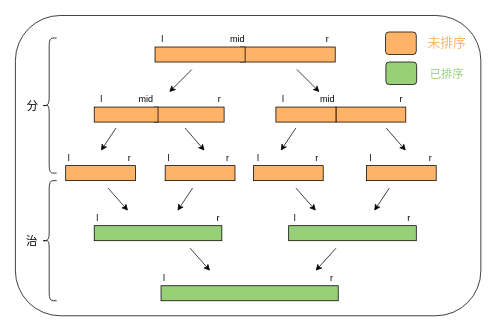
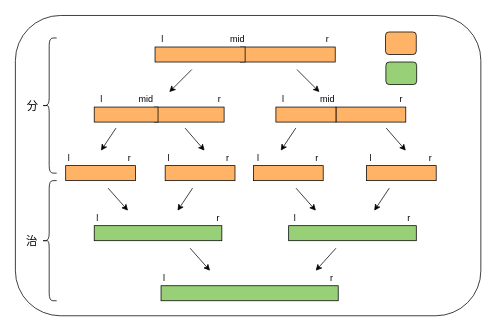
- <mxCell id="57" value="&lt;font style=&quot;font-size: 17px&quot; color=&quot;#ffb366&quot;&gt;未排序&lt;/font&gt;" style="text;html=1;strokeColor=none;fillColor=none;align=center;verticalAlign=middle;whiteSpace=wrap;rounded=0;" vertex="1" parent="1"><mxGeometry x="564.5" y="47" width="60" height="20" as="geometry" /></mxCell>
- <mxCell id="58" value="&lt;font style=&quot;font-size: 15px&quot; color=&quot;#97d077&quot;&gt;已排序&lt;/font&gt;" style="text;html=1;strokeColor=none;fillColor=none;align=center;verticalAlign=middle;whiteSpace=wrap;rounded=0;" vertex="1" parent="1"><mxGeometry x="569.5" y="88" width="50" height="20" as="geometry" /></mxCell>
